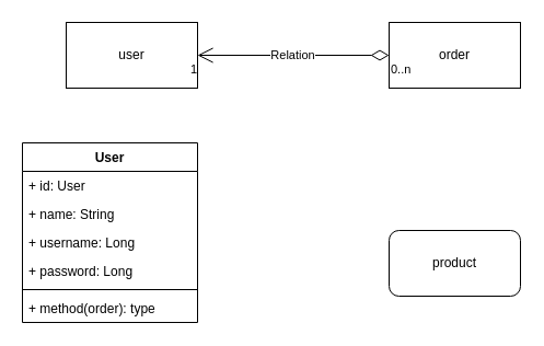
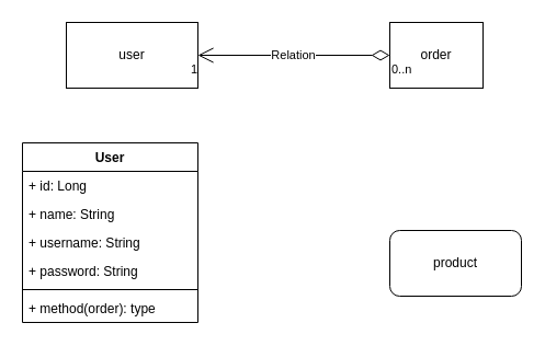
- <mxCell id="4" value="order" style="rounded=0;whiteSpace=wrap;html=1;" parent="1" vertex="1"><mxGeometry x="355" y="20" width="120" height="60" as="geometry" /></mxCell>
+ <mxCell id="4" value="order" style="rounded=0;whiteSpace=wrap;html=1;" parent="1" vertex="1"><mxGeometry x="355" y="20" width="85" height="60" as="geometry" /></mxCell>
- <mxCell id="9" value="+ id: User" style="text;strokeColor=none;fillColor=none;align=left;verticalAlign=top;spacingLeft=4;spacingRight=4;overflow=hidden;rotatable=0;points=[[0,0.5],[1,0.5]];portConstraint=eastwest;" vertex="1" parent="8"><mxGeometry y="26" width="160" height="26" as="geometry" /></mxCell>
+ <mxCell id="9" value="+ id: Long" style="text;strokeColor=none;fillColor=none;align=left;verticalAlign=top;spacingLeft=4;spacingRight=4;overflow=hidden;rotatable=0;points=[[0,0.5],[1,0.5]];portConstraint=eastwest;" vertex="1" parent="8"><mxGeometry y="26" width="160" height="26" as="geometry" /></mxCell>
- <mxCell id="11" value="+ username: Long" style="text;strokeColor=none;fillColor=none;align=left;verticalAlign=top;spacingLeft=4;spacingRight=4;overflow=hidden;rotatable=0;points=[[0,0.5],[1,0.5]];portConstraint=eastwest;" vertex="1" parent="8"><mxGeometry y="78" width="160" height="26" as="geometry" /></mxCell>
+ <mxCell id="11" value="+ username: String" style="text;strokeColor=none;fillColor=none;align=left;verticalAlign=top;spacingLeft=4;spacingRight=4;overflow=hidden;rotatable=0;points=[[0,0.5],[1,0.5]];portConstraint=eastwest;" vertex="1" parent="8"><mxGeometry y="78" width="160" height="26" as="geometry" /></mxCell>
- <mxCell id="12" value="+ password: Long" style="text;strokeColor=none;fillColor=none;align=left;verticalAlign=top;spacingLeft=4;spacingRight=4;overflow=hidden;rotatable=0;points=[[0,0.5],[1,0.5]];portConstraint=eastwest;" vertex="1" parent="8"><mxGeometry y="104" width="160" height="26" as="geometry" /></mxCell>
+ <mxCell id="12" value="+ password: String" style="text;strokeColor=none;fillColor=none;align=left;verticalAlign=top;spacingLeft=4;spacingRight=4;overflow=hidden;rotatable=0;points=[[0,0.5],[1,0.5]];portConstraint=eastwest;" vertex="1" parent="8"><mxGeometry y="104" width="160" height="26" as="geometry" /></mxCell>
